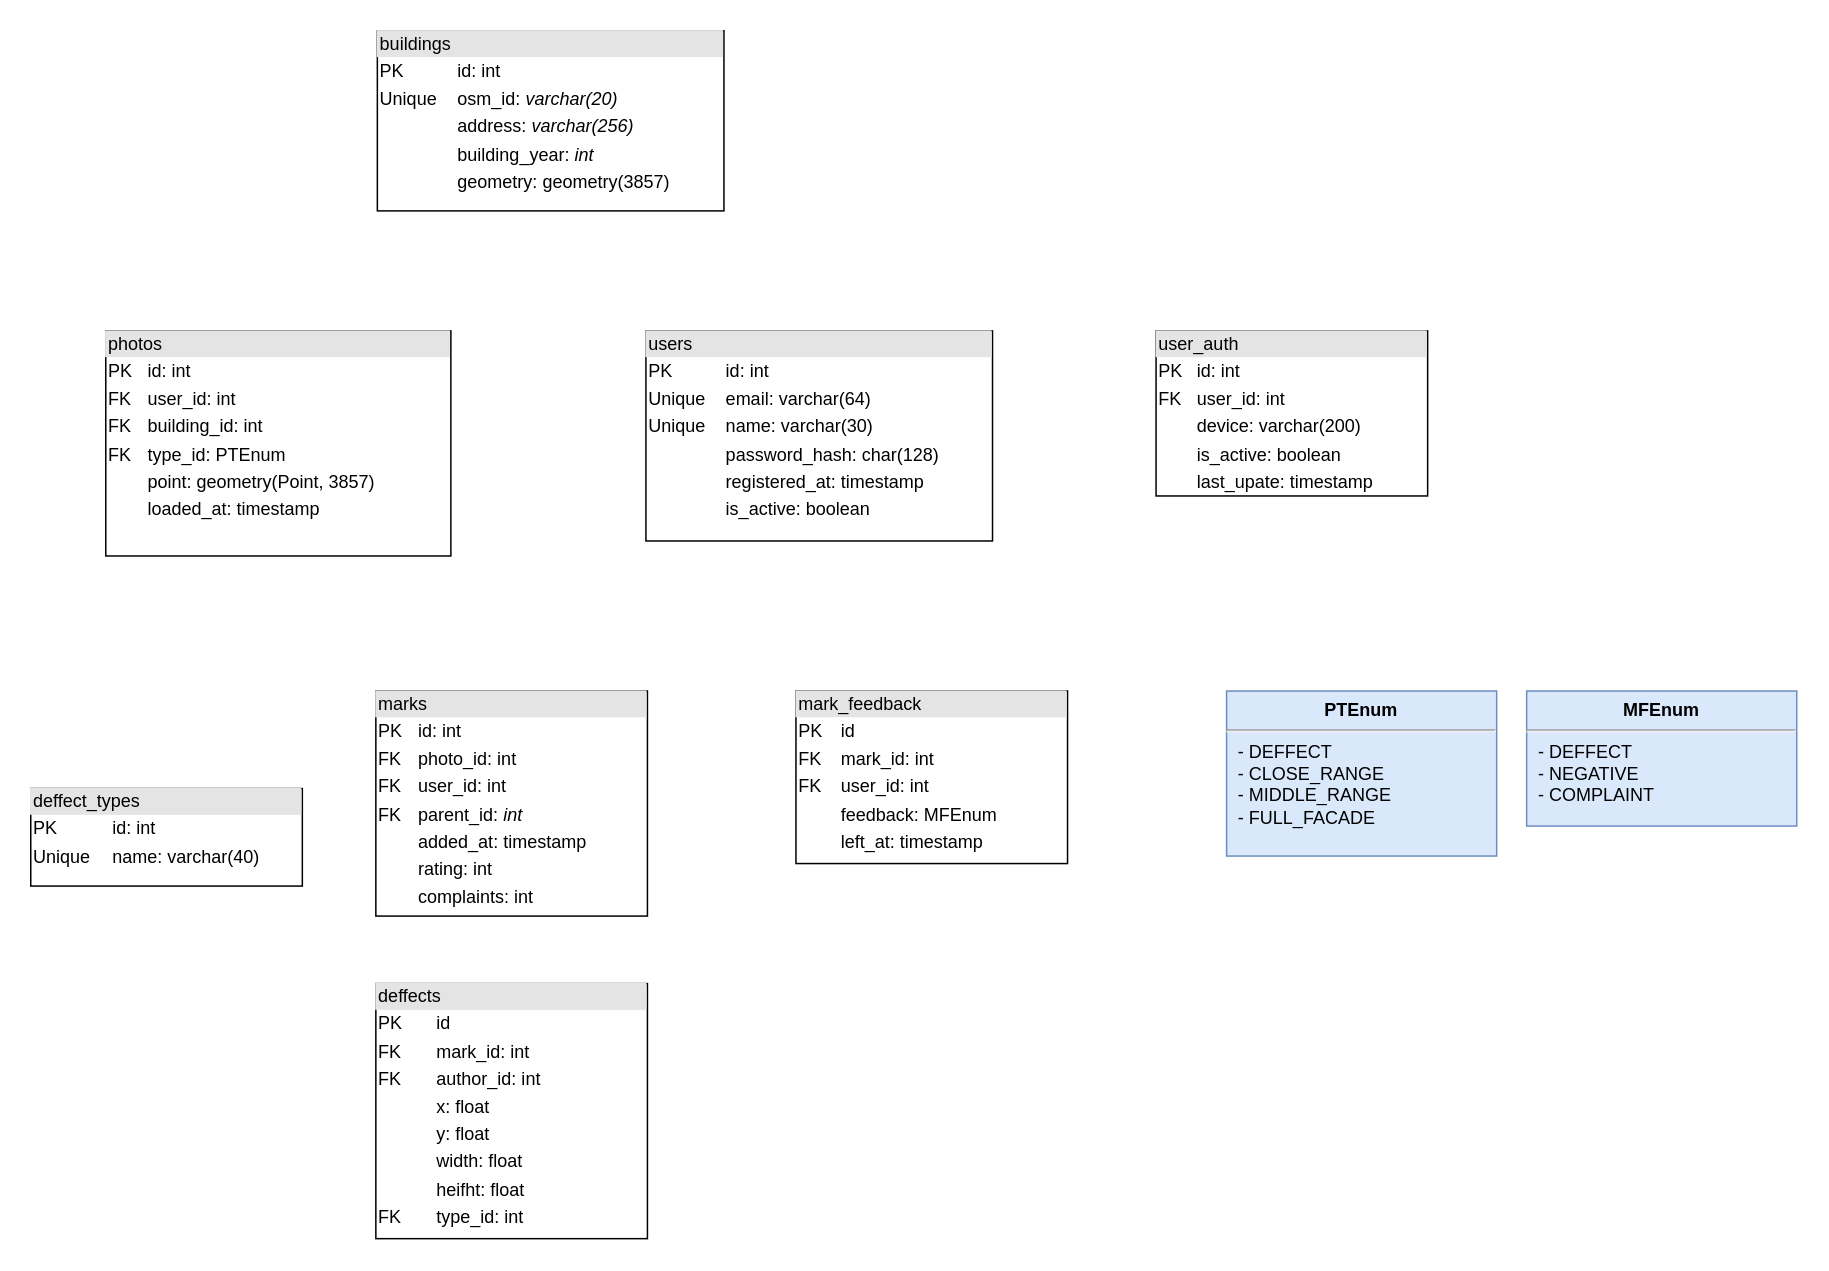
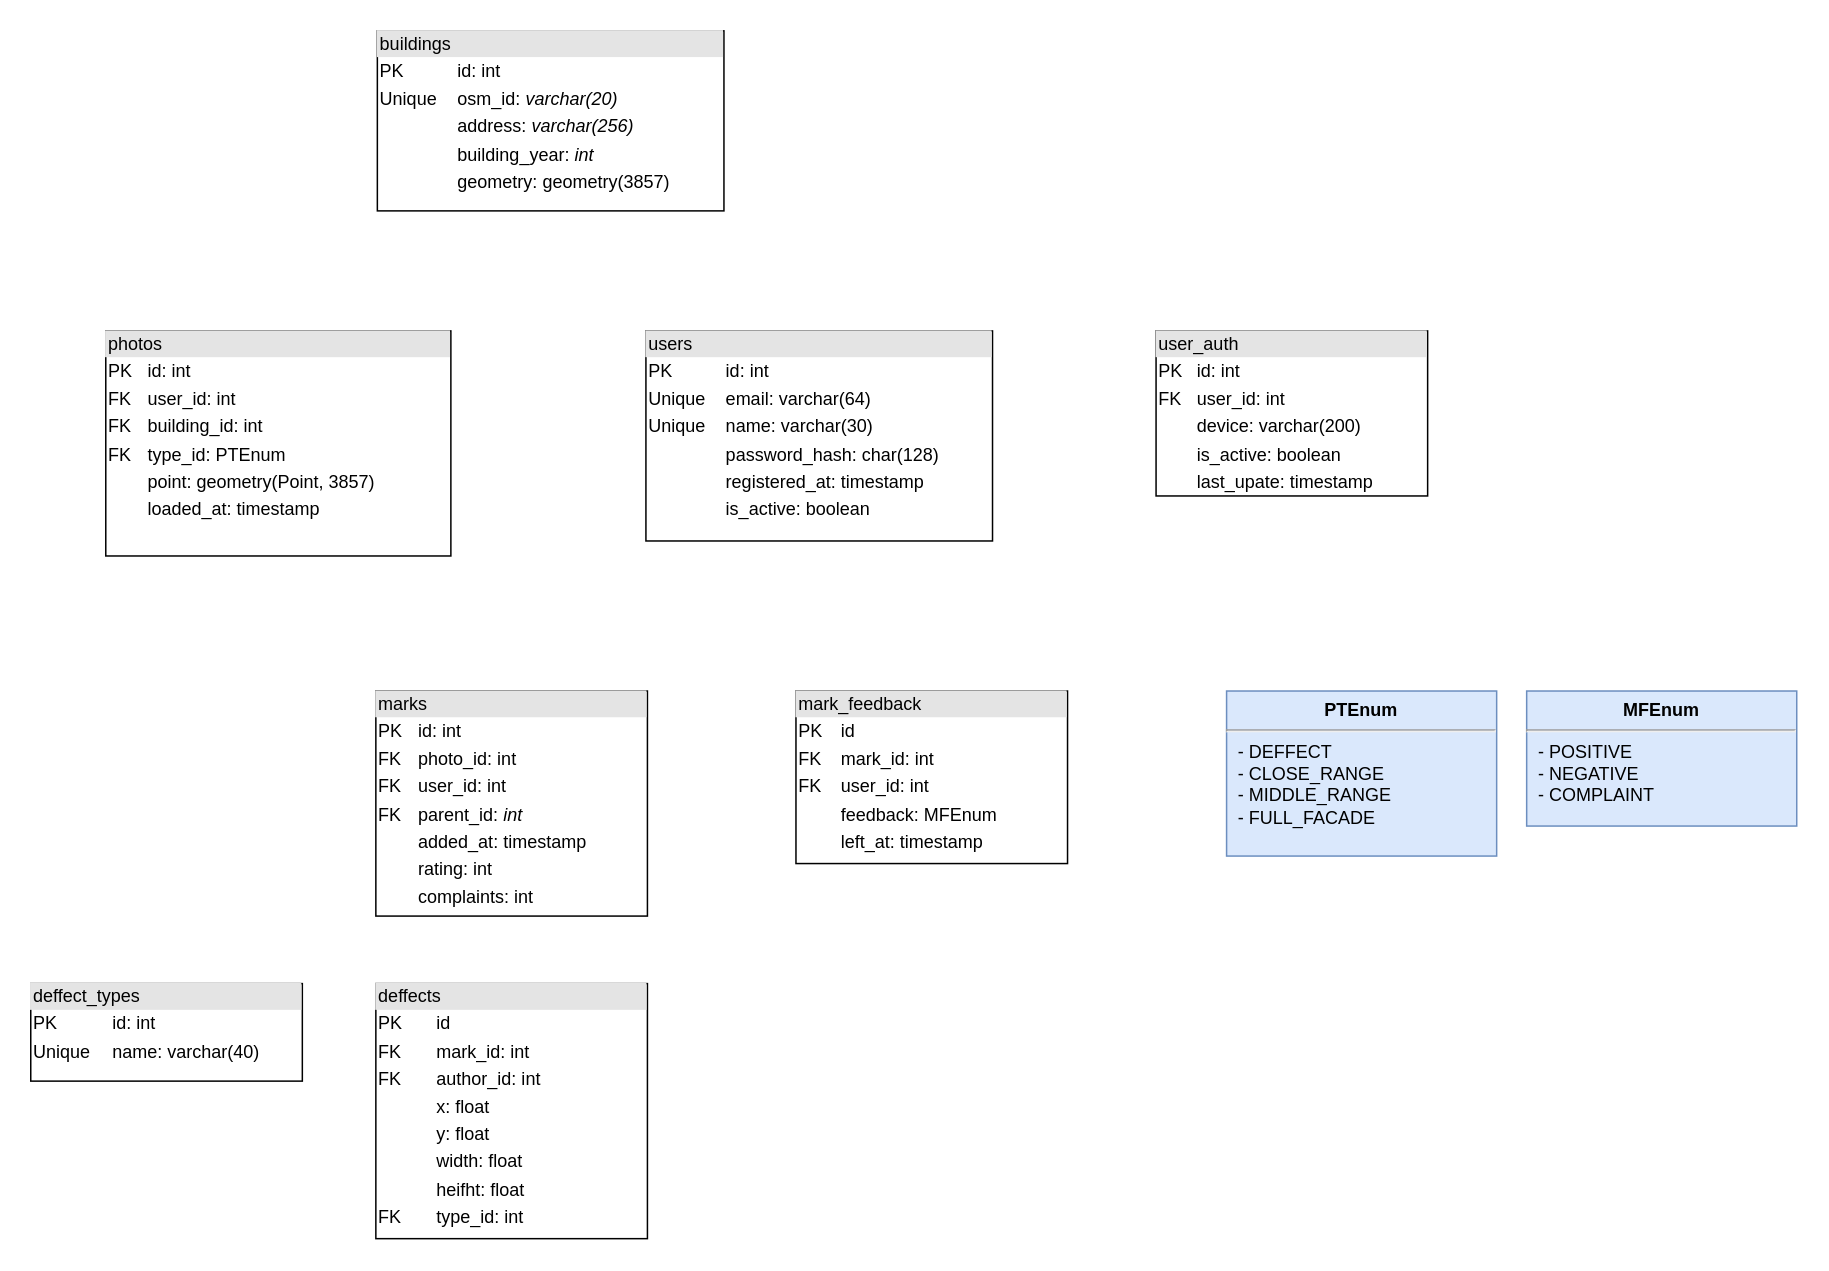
- <mxCell id="10" value="&lt;p style=&quot;margin: 0px ; margin-top: 6px ; text-align: center&quot;&gt;&lt;b&gt;MFEnum&lt;/b&gt;&lt;/p&gt;&lt;hr&gt;&lt;p style=&quot;margin: 0px ; margin-left: 8px&quot;&gt;- DEFFECT&lt;/p&gt;&lt;p style=&quot;margin: 0px ; margin-left: 8px&quot;&gt;- NEGATIVE&lt;br&gt;- COMPLAINT&lt;br&gt;&lt;/p&gt;" style="align=left;overflow=fill;html=1;dropTarget=0;fillColor=#dae8fc;strokeColor=#6c8ebf;" parent="1" vertex="1"><mxGeometry x="1017" y="460" width="180" height="90" as="geometry" /></mxCell>
+ <mxCell id="10" value="&lt;p style=&quot;margin: 0px ; margin-top: 6px ; text-align: center&quot;&gt;&lt;b&gt;MFEnum&lt;/b&gt;&lt;/p&gt;&lt;hr&gt;&lt;p style=&quot;margin: 0px ; margin-left: 8px&quot;&gt;- POSITIVE&lt;/p&gt;&lt;p style=&quot;margin: 0px ; margin-left: 8px&quot;&gt;- NEGATIVE&lt;br&gt;- COMPLAINT&lt;br&gt;&lt;/p&gt;" style="align=left;overflow=fill;html=1;dropTarget=0;fillColor=#dae8fc;strokeColor=#6c8ebf;" parent="1" vertex="1"><mxGeometry x="1017" y="460" width="180" height="90" as="geometry" /></mxCell>
- <mxCell id="8" value="&lt;div style=&quot;box-sizing: border-box ; width: 100% ; background: #e4e4e4 ; padding: 2px&quot;&gt;deffect_types&lt;/div&gt;&lt;table style=&quot;width: 100% ; font-size: 1em&quot; cellpadding=&quot;2&quot; cellspacing=&quot;0&quot;&gt;&lt;tbody&gt;&lt;tr&gt;&lt;td&gt;PK&lt;/td&gt;&lt;td&gt;id: int&lt;/td&gt;&lt;/tr&gt;&lt;tr&gt;&lt;td&gt;Unique&lt;/td&gt;&lt;td&gt;name: varchar(40)&lt;/td&gt;&lt;/tr&gt;&lt;/tbody&gt;&lt;/table&gt;" style="verticalAlign=top;align=left;overflow=fill;html=1;" parent="1" vertex="1"><mxGeometry x="20" y="525" width="181" height="65" as="geometry" /></mxCell>
+ <mxCell id="8" value="&lt;div style=&quot;box-sizing: border-box ; width: 100% ; background: #e4e4e4 ; padding: 2px&quot;&gt;deffect_types&lt;/div&gt;&lt;table style=&quot;width: 100% ; font-size: 1em&quot; cellpadding=&quot;2&quot; cellspacing=&quot;0&quot;&gt;&lt;tbody&gt;&lt;tr&gt;&lt;td&gt;PK&lt;/td&gt;&lt;td&gt;id: int&lt;/td&gt;&lt;/tr&gt;&lt;tr&gt;&lt;td&gt;Unique&lt;/td&gt;&lt;td&gt;name: varchar(40)&lt;/td&gt;&lt;/tr&gt;&lt;/tbody&gt;&lt;/table&gt;" style="verticalAlign=top;align=left;overflow=fill;html=1;" parent="1" vertex="1"><mxGeometry x="20" y="655" width="181" height="65" as="geometry" /></mxCell>
